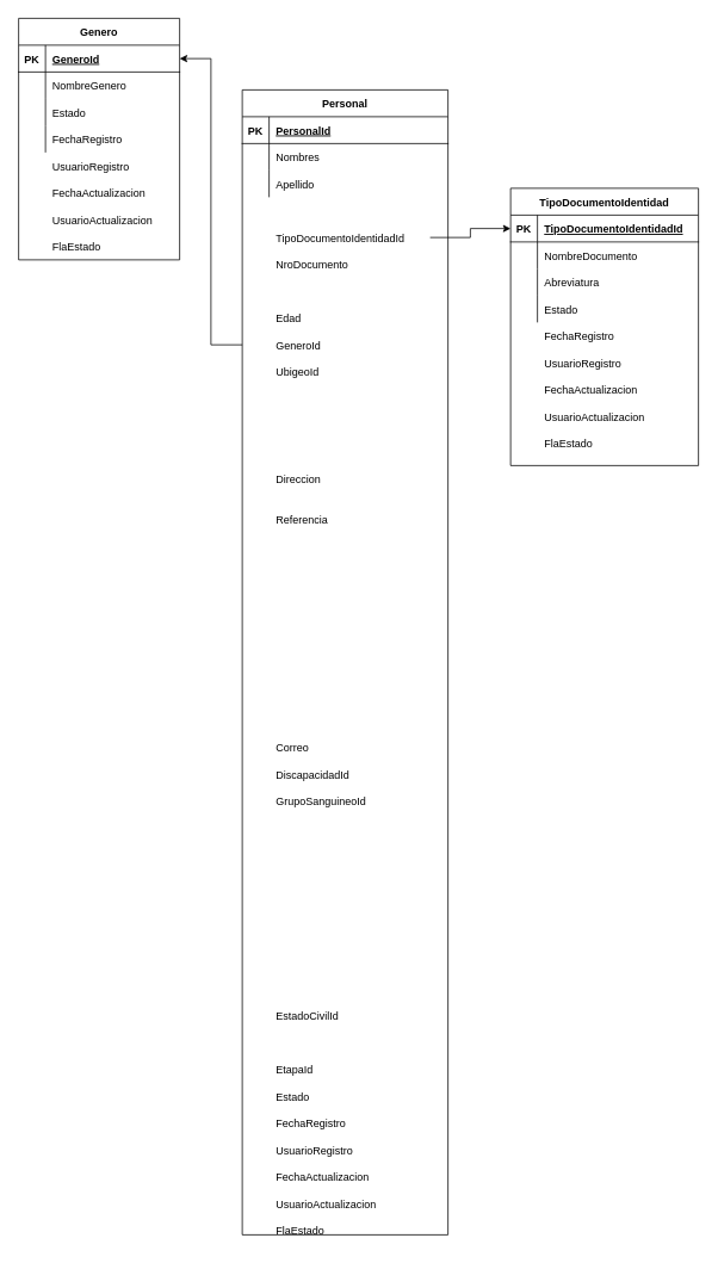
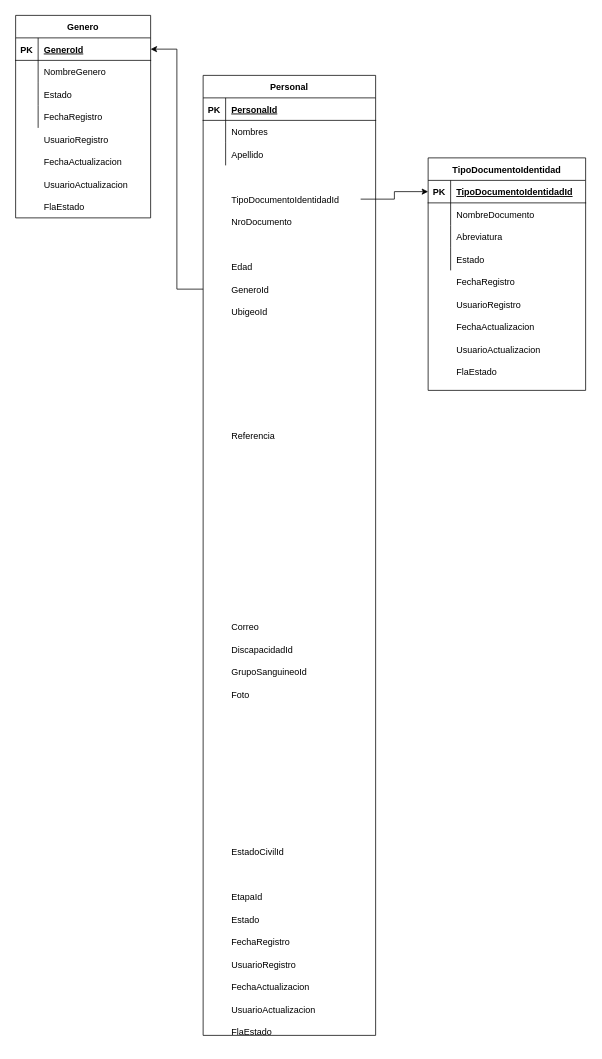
- <mxCell id="18" value="Direccion" style="shape=partialRectangle;connectable=0;fillColor=none;top=0;left=0;bottom=0;right=0;align=left;spacingLeft=6;overflow=hidden;" parent="1" vertex="1"><mxGeometry x="300" y="520" width="180" height="30" as="geometry"><mxRectangle width="150" height="30" as="alternateBounds" /></mxGeometry></mxCell>
+ <mxCell id="21" value="Foto" style="shape=partialRectangle;connectable=0;fillColor=none;top=0;left=0;bottom=0;right=0;align=left;spacingLeft=6;overflow=hidden;" parent="1" vertex="1"><mxGeometry x="300" y="910" width="180" height="30" as="geometry"><mxRectangle width="150" height="30" as="alternateBounds" /></mxGeometry></mxCell>
